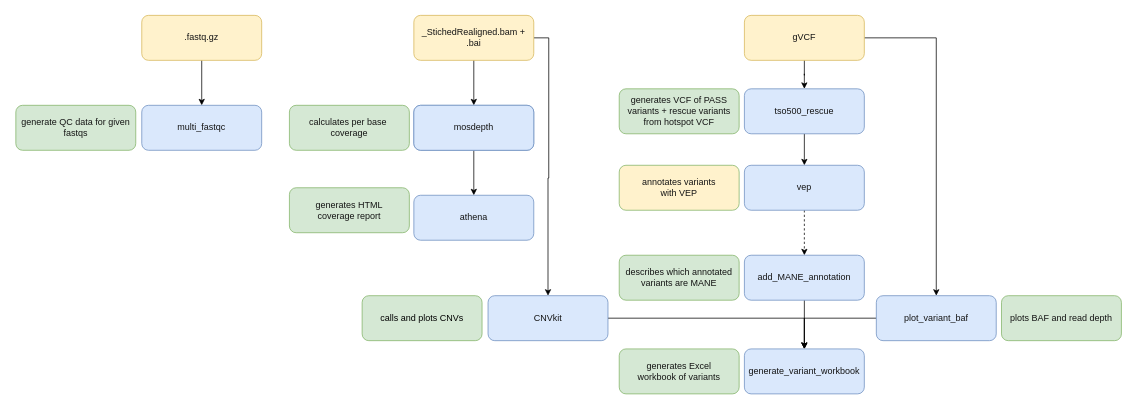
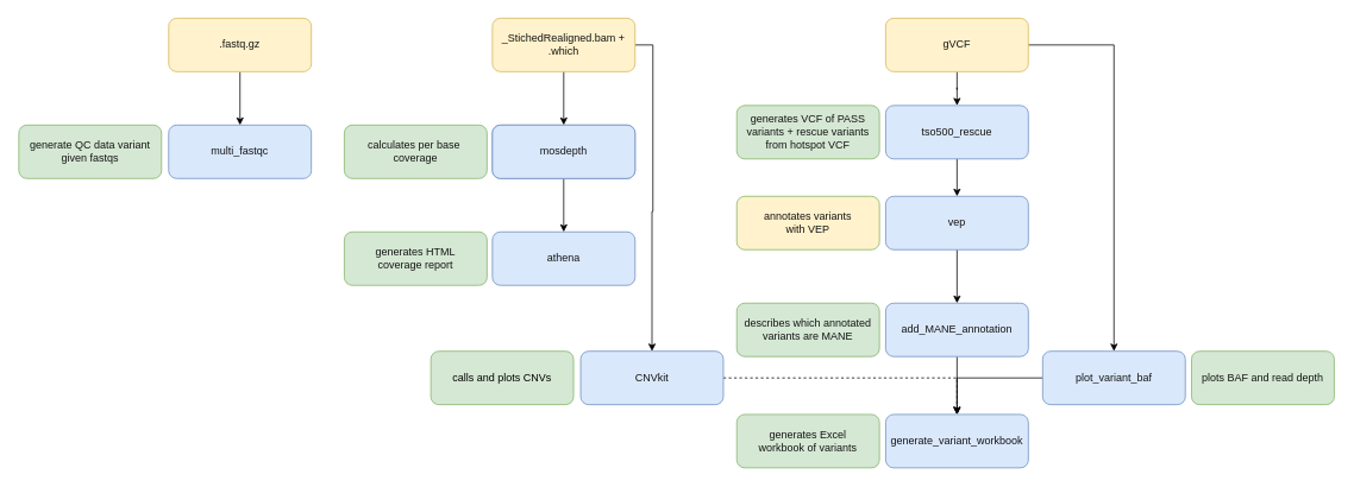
- <mxCell id="4" value="_StichedRealigned.bam + .bai" style="rounded=1;whiteSpace=wrap;html=1;fillColor=#fff2cc;strokeColor=#d6b656;fontColor=#141414;" parent="1" vertex="1"><mxGeometry x="551" y="20" width="160" height="60" as="geometry" /></mxCell>
+ <mxCell id="4" value="_StichedRealigned.bam + .which" style="rounded=1;whiteSpace=wrap;html=1;fillColor=#fff2cc;strokeColor=#d6b656;fontColor=#141414;" parent="1" vertex="1"><mxGeometry x="551" y="20" width="160" height="60" as="geometry" /></mxCell>
- <mxCell id="25" value="&lt;font color=&quot;#141414&quot;&gt;generate QC data for given fastqs&lt;/font&gt;" style="rounded=1;whiteSpace=wrap;html=1;fillColor=#d5e8d4;strokeColor=#82b366;" parent="1" vertex="1"><mxGeometry y="140" width="160" height="60" as="geometry" x="20" /></mxCell>
+ <mxCell id="25" value="&lt;font color=&quot;#141414&quot;&gt;generate QC data variant given fastqs&lt;/font&gt;" style="rounded=1;whiteSpace=wrap;html=1;fillColor=#d5e8d4;strokeColor=#82b366;" parent="1" vertex="1"><mxGeometry y="140" width="160" height="60" as="geometry" x="20" /></mxCell>
- <mxCell id="21" value="&lt;font color=&quot;#141414&quot;&gt;generates HTML&lt;br&gt;coverage report&lt;br&gt;&lt;/font&gt;" style="rounded=1;whiteSpace=wrap;html=1;fillColor=#d5e8d4;strokeColor=#82b366;" parent="1" vertex="1"><mxGeometry x="385" y="250" width="160" height="60" as="geometry" /></mxCell>
+ <mxCell id="21" value="&lt;font color=&quot;#141414&quot;&gt;generates HTML&lt;br&gt;coverage report&lt;br&gt;&lt;/font&gt;" style="rounded=1;whiteSpace=wrap;html=1;fillColor=#d5e8d4;strokeColor=#82b366;" parent="1" vertex="1"><mxGeometry x="385" y="260" width="160" height="60" as="geometry" /></mxCell>
- <mxCell id="14" style="edgeStyle=orthogonalEdgeStyle;rounded=0;orthogonalLoop=1;jettySize=auto;html=1;exitX=0.5;exitY=1;exitDx=0;exitDy=0;dashed=1;" parent="1" source="15" target="29" edge="1"><mxGeometry relative="1" as="geometry" /></mxCell>
+ <mxCell id="14" style="edgeStyle=orthogonalEdgeStyle;rounded=0;orthogonalLoop=1;jettySize=auto;html=1;exitX=0.5;exitY=1;exitDx=0;exitDy=0;" parent="1" source="15" target="29" edge="1"><mxGeometry relative="1" as="geometry" /></mxCell>
- <mxCell id="32" style="edgeStyle=orthogonalEdgeStyle;rounded=0;orthogonalLoop=1;jettySize=auto;html=1;entryX=0.5;entryY=0;entryDx=0;entryDy=0;" edge="1" parent="1" source="33" target="16"><mxGeometry relative="1" as="geometry" /></mxCell>
+ <mxCell id="32" style="edgeStyle=orthogonalEdgeStyle;rounded=0;orthogonalLoop=1;jettySize=auto;html=1;entryX=0.5;entryY=0;entryDx=0;entryDy=0;dashed=1;" edge="1" parent="1" source="33" target="16"><mxGeometry relative="1" as="geometry" /></mxCell>
